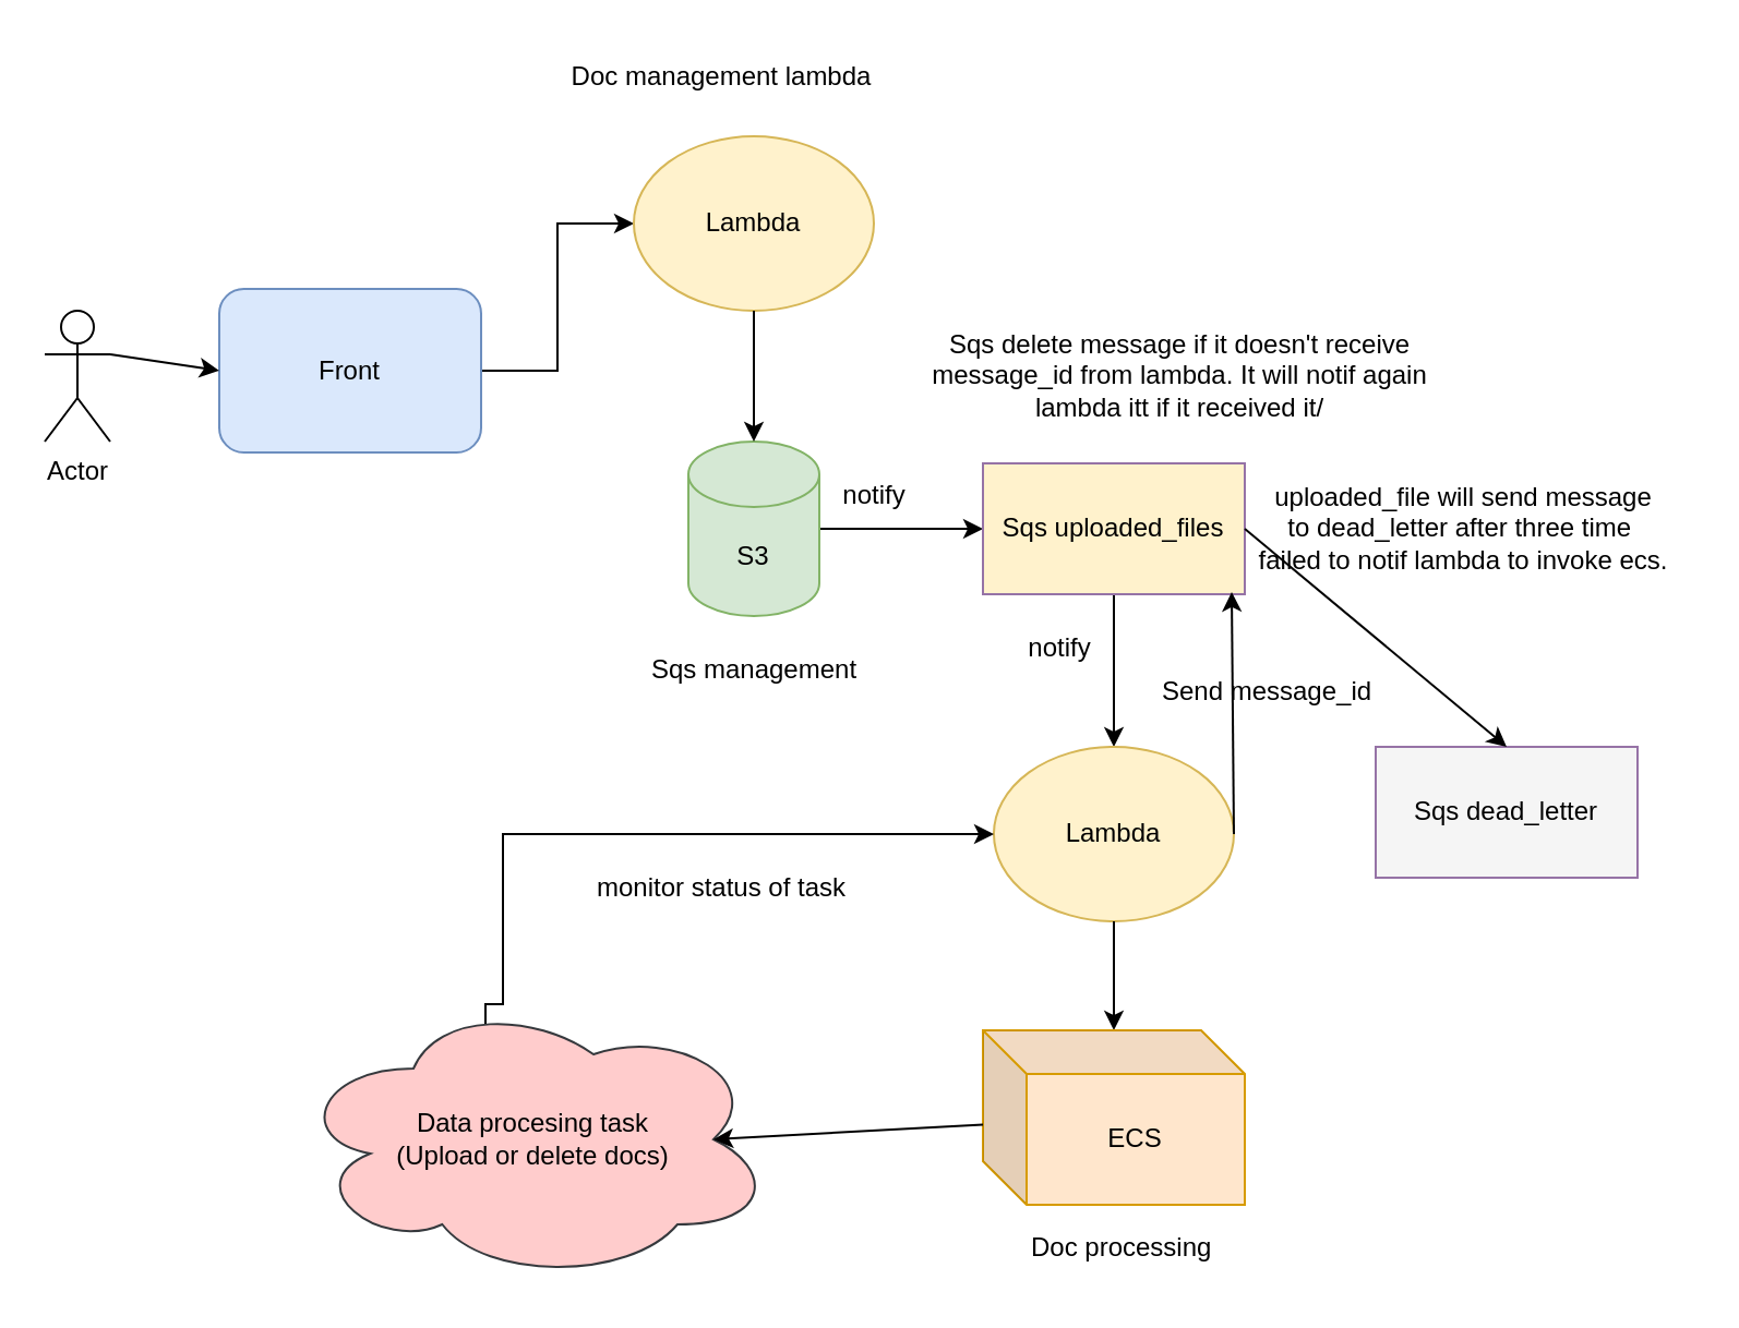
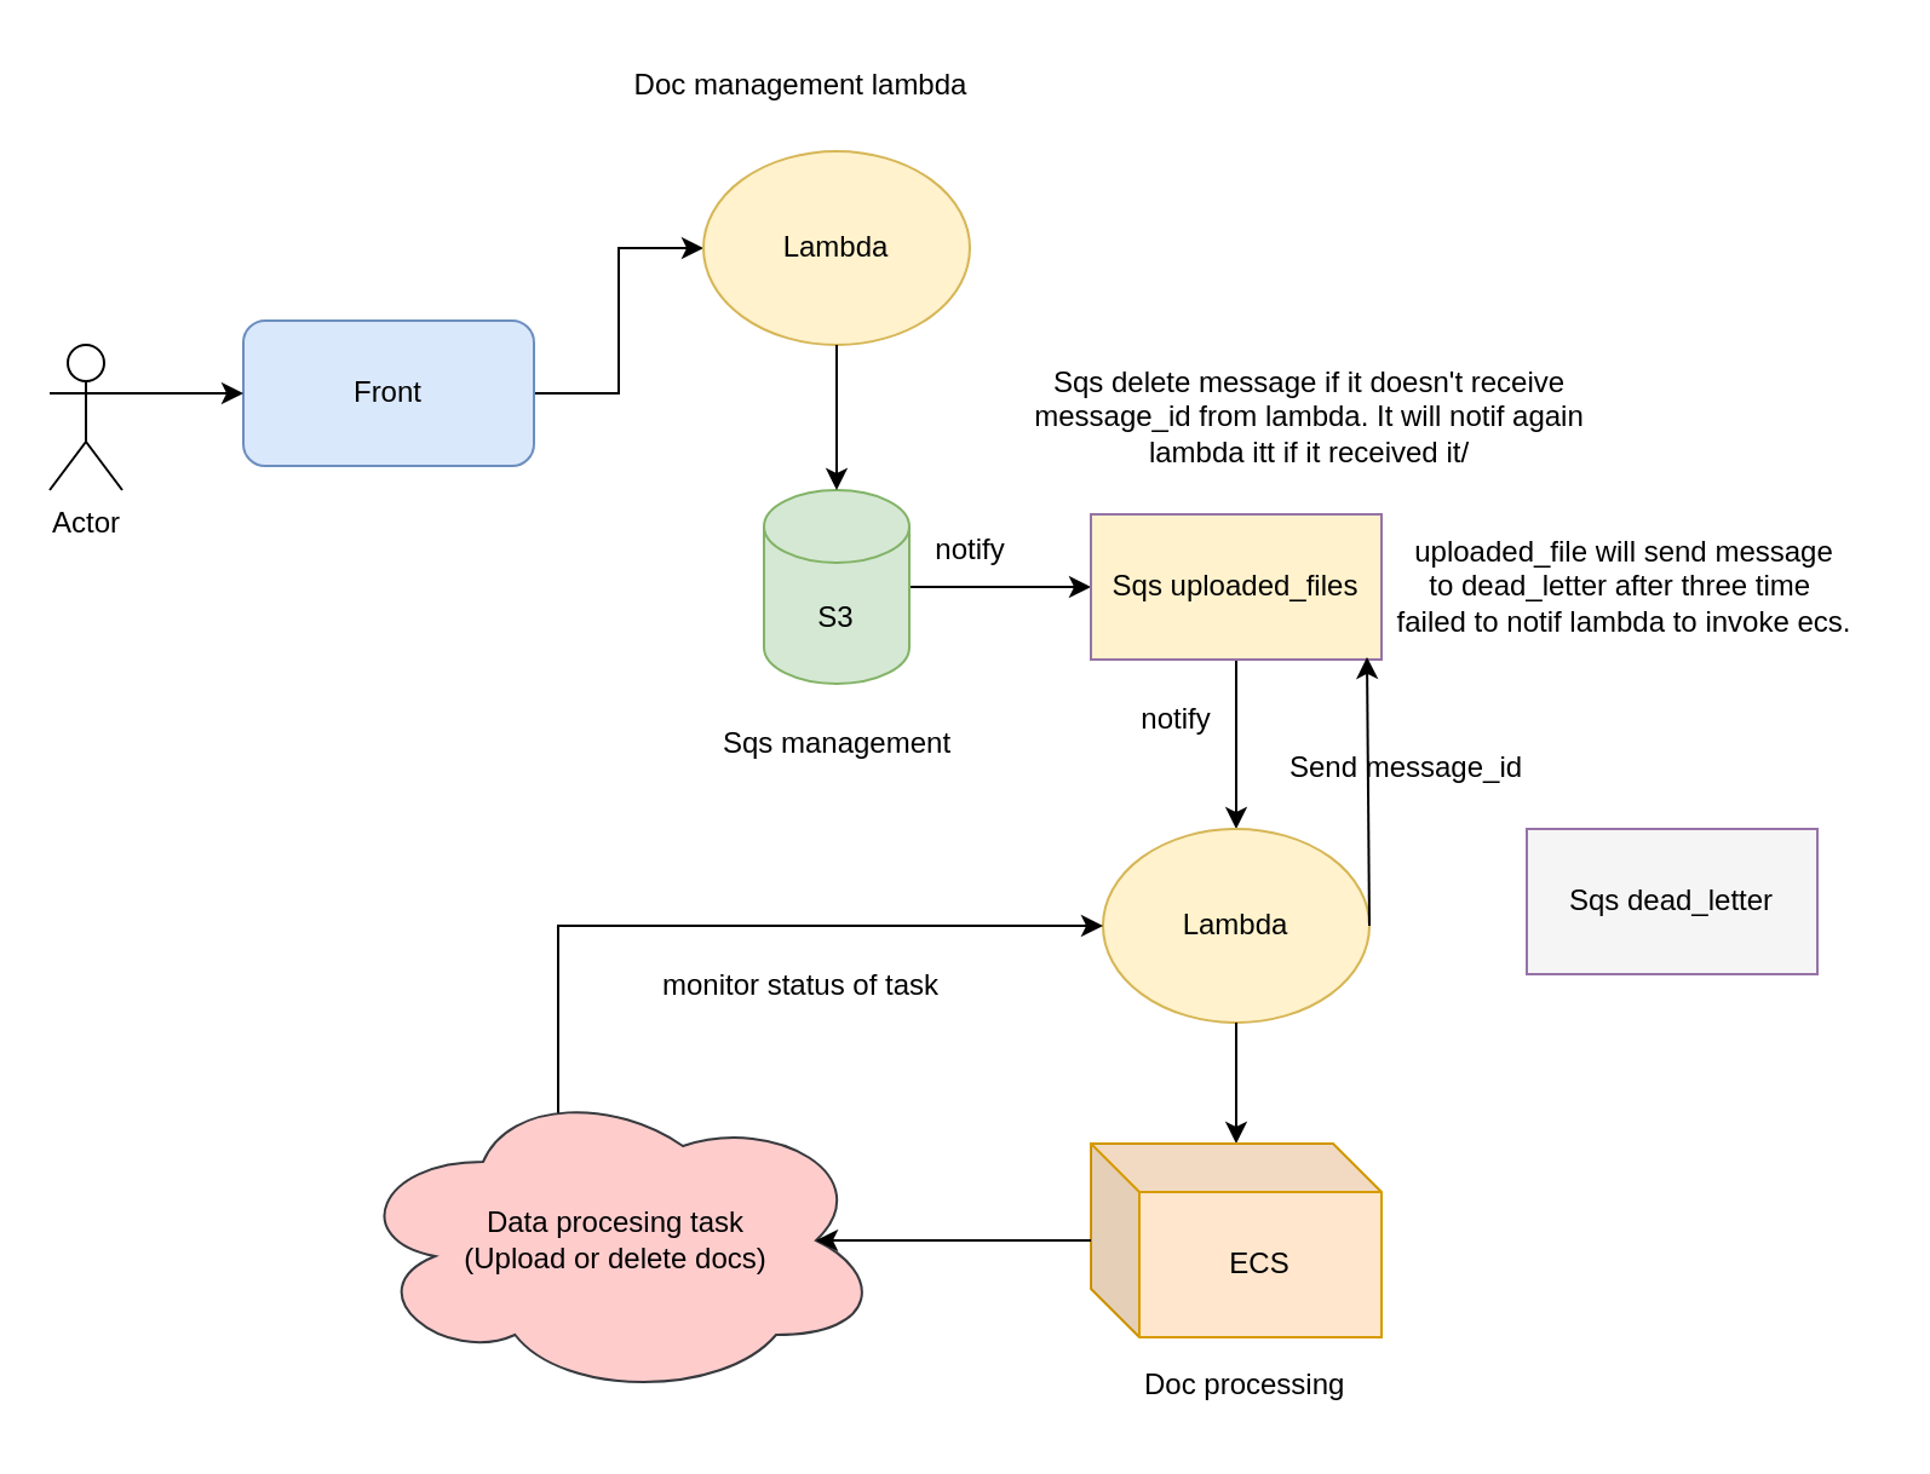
- <mxCell id="3" value="Front" style="rounded=1;whiteSpace=wrap;html=1;fillColor=#dae8fc;strokeColor=#6c8ebf;" vertex="1" parent="1"><mxGeometry x="100" y="132" width="120" height="75" as="geometry" /></mxCell>
+ <mxCell id="3" value="Front" style="rounded=1;whiteSpace=wrap;html=1;fillColor=#dae8fc;strokeColor=#6c8ebf;" vertex="1" parent="1"><mxGeometry x="100" y="132" width="120" height="60" as="geometry" /></mxCell>
- <mxCell id="28" value="" style="endArrow=classic;html=1;rounded=0;exitX=1;exitY=0.5;exitDx=0;exitDy=0;entryX=0.5;entryY=0;entryDx=0;entryDy=0;" edge="1" parent="1" source="13" target="27"><mxGeometry width="50" height="50" relative="1" as="geometry"><mxPoint x="340" y="412" as="sourcePoint" /><mxPoint x="390" y="362" as="targetPoint" /></mxGeometry></mxCell>
- <mxCell id="21" value="Data procesing task&lt;div&gt;(Upload or delete docs)&lt;/div&gt;" style="ellipse;shape=cloud;whiteSpace=wrap;html=1;fillColor=#ffcccc;strokeColor=#36393d;" vertex="1" parent="1"><mxGeometry x="134" y="457" width="220" height="130" as="geometry" /></mxCell>
+ <mxCell id="21" value="Data procesing task&lt;div&gt;(Upload or delete docs)&lt;/div&gt;" style="ellipse;shape=cloud;whiteSpace=wrap;html=1;fillColor=#ffcccc;strokeColor=#36393d;" vertex="1" parent="1"><mxGeometry x="144" y="447" width="220" height="130" as="geometry" /></mxCell>
